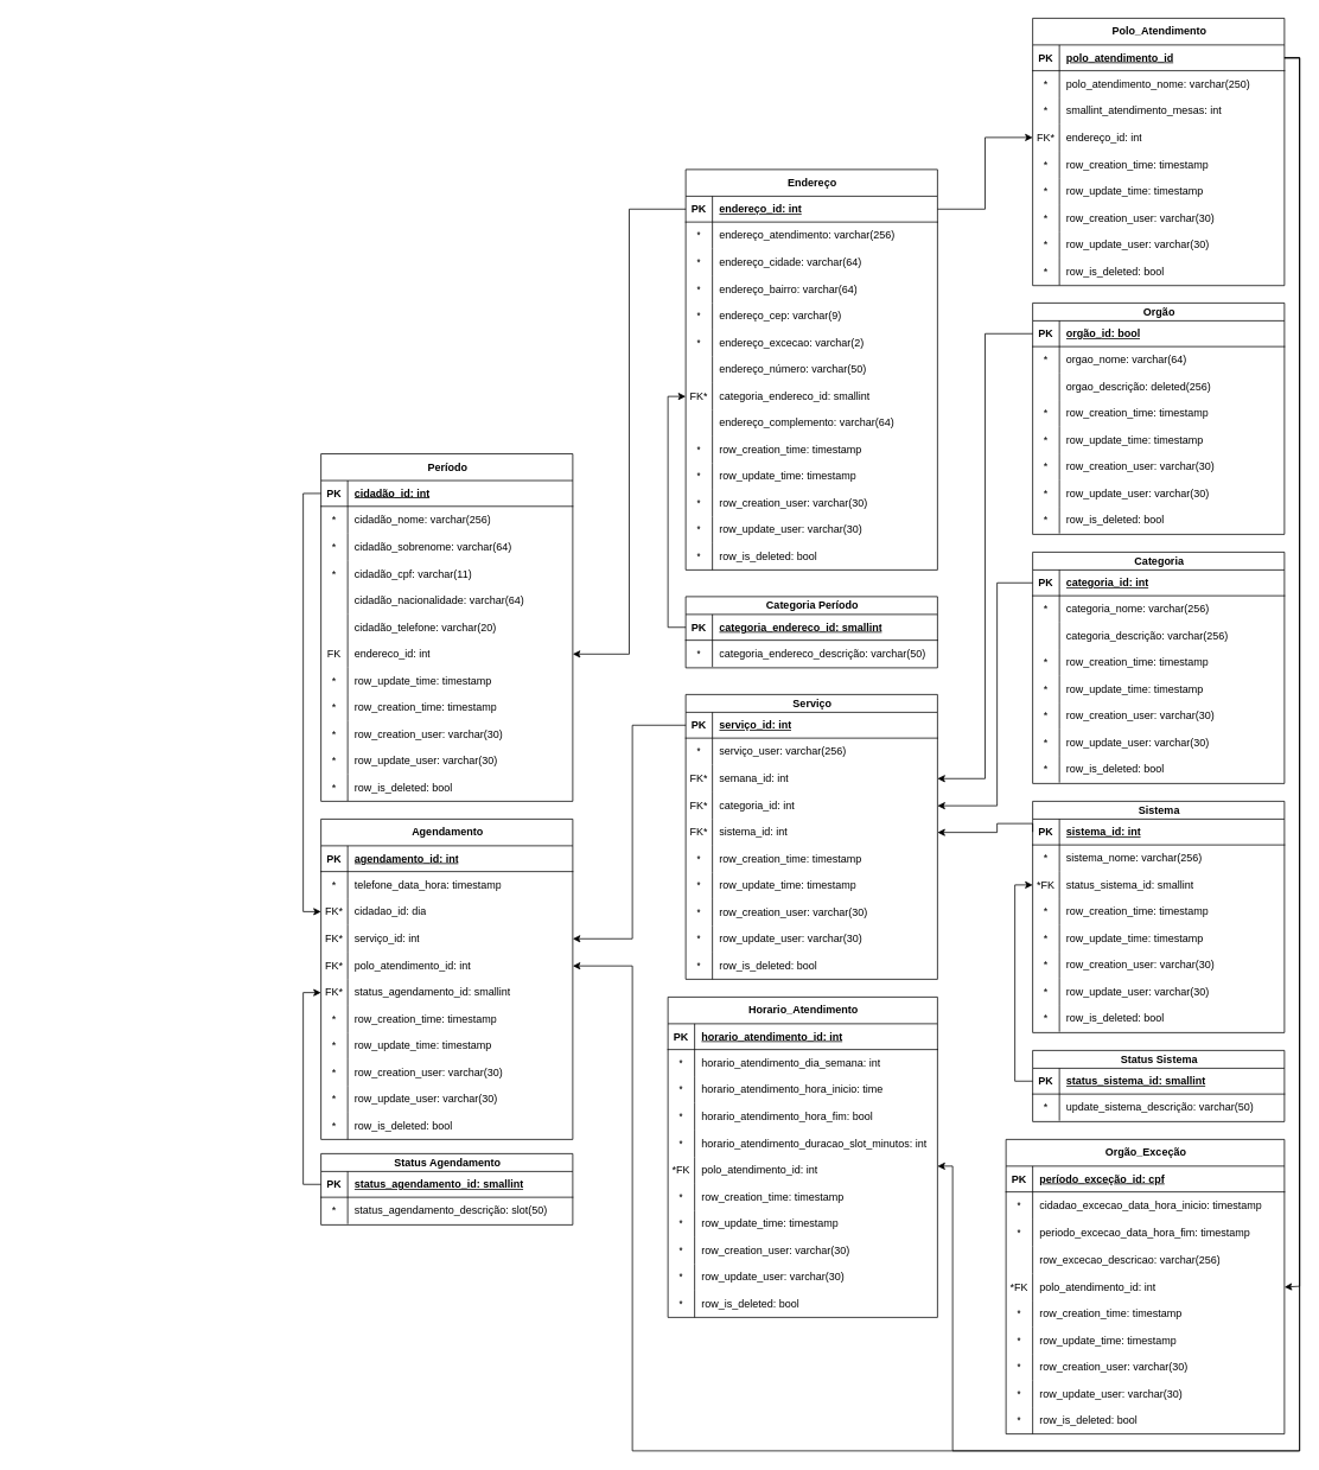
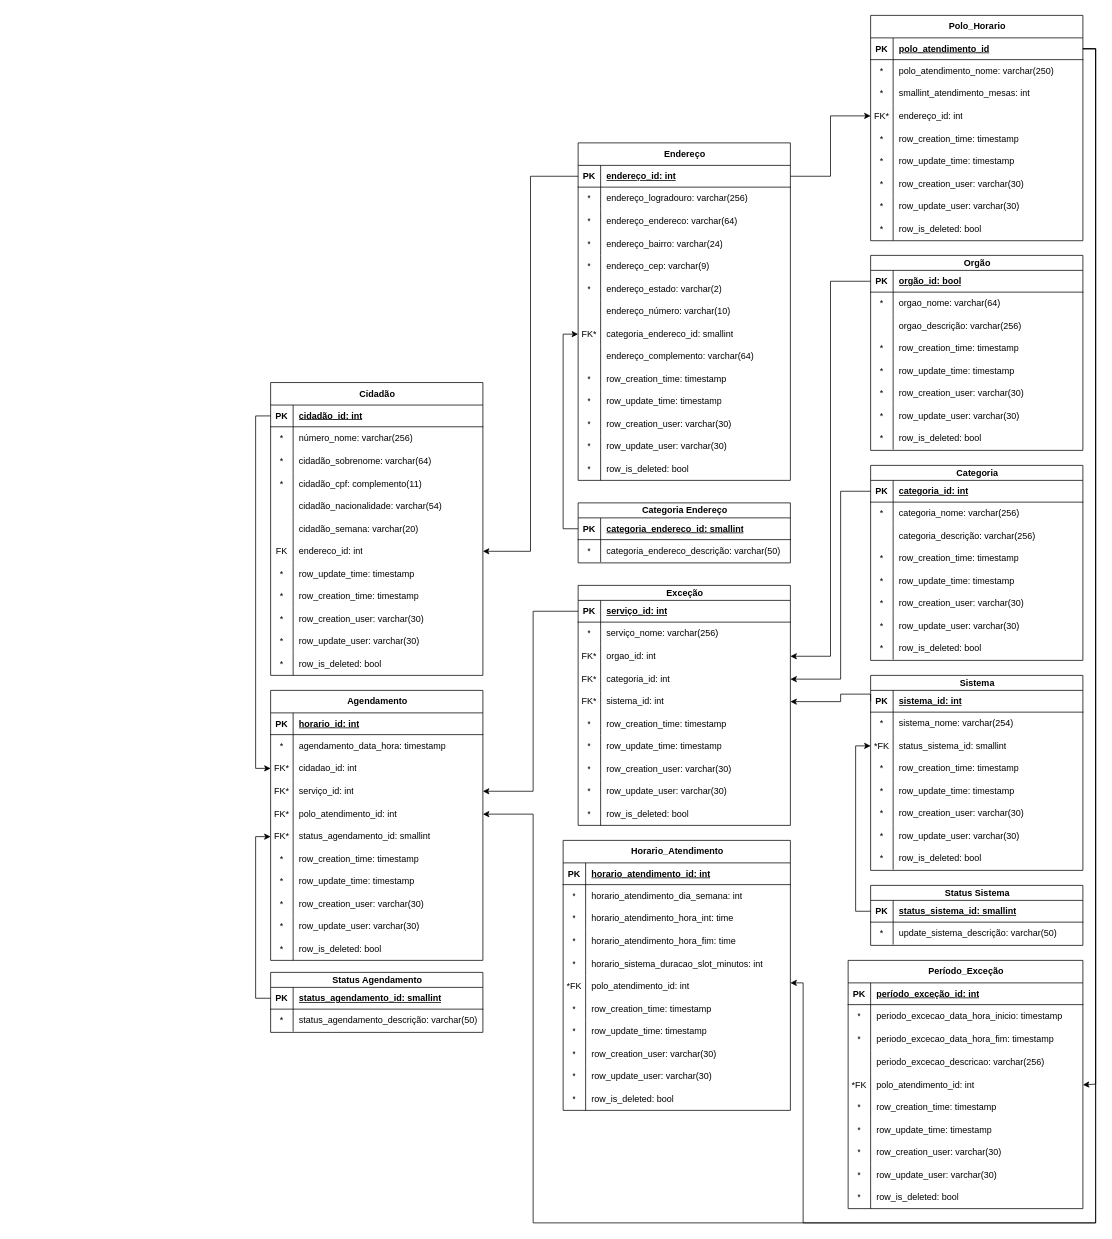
- <mxCell id="39" value="Polo_Atendimento" style="shape=table;startSize=30;container=1;collapsible=1;childLayout=tableLayout;fixedRows=1;rowLines=0;fontStyle=1;align=center;resizeLast=1;html=1;swimlaneLine=1;" parent="1" vertex="1"><mxGeometry x="1160" y="20" width="283" height="300.44" as="geometry" /></mxCell>
+ <mxCell id="39" value="Polo_Horario" style="shape=table;startSize=30;container=1;collapsible=1;childLayout=tableLayout;fixedRows=1;rowLines=0;fontStyle=1;align=center;resizeLast=1;html=1;swimlaneLine=1;" parent="1" vertex="1"><mxGeometry x="1160" y="20" width="283" height="300.44" as="geometry" /></mxCell>
- <mxCell id="104" value="endereço_atendimento: varchar(256)" style="shape=partialRectangle;connectable=0;fillColor=none;top=0;left=0;bottom=0;right=0;align=left;spacingLeft=6;overflow=hidden;whiteSpace=wrap;html=1;fontStyle=0;swimlaneLine=1;" parent="102" vertex="1"><mxGeometry x="30" width="253" height="30" as="geometry"><mxRectangle width="253" height="30" as="alternateBounds" /></mxGeometry></mxCell>
+ <mxCell id="104" value="endereço_logradouro: varchar(256)" style="shape=partialRectangle;connectable=0;fillColor=none;top=0;left=0;bottom=0;right=0;align=left;spacingLeft=6;overflow=hidden;whiteSpace=wrap;html=1;fontStyle=0;swimlaneLine=1;" parent="102" vertex="1"><mxGeometry x="30" width="253" height="30" as="geometry"><mxRectangle width="253" height="30" as="alternateBounds" /></mxGeometry></mxCell>
- <mxCell id="107" value="endereço_cidade: varchar(64)" style="shape=partialRectangle;connectable=0;fillColor=none;top=0;left=0;bottom=0;right=0;align=left;spacingLeft=6;overflow=hidden;whiteSpace=wrap;html=1;fontStyle=0;swimlaneLine=1;" parent="105" vertex="1"><mxGeometry x="30" width="253" height="30" as="geometry"><mxRectangle width="253" height="30" as="alternateBounds" /></mxGeometry></mxCell>
+ <mxCell id="107" value="endereço_endereco: varchar(64)" style="shape=partialRectangle;connectable=0;fillColor=none;top=0;left=0;bottom=0;right=0;align=left;spacingLeft=6;overflow=hidden;whiteSpace=wrap;html=1;fontStyle=0;swimlaneLine=1;" parent="105" vertex="1"><mxGeometry x="30" width="253" height="30" as="geometry"><mxRectangle width="253" height="30" as="alternateBounds" /></mxGeometry></mxCell>
- <mxCell id="110" value="endereço_bairro: varchar(64)" style="shape=partialRectangle;connectable=0;fillColor=none;top=0;left=0;bottom=0;right=0;align=left;spacingLeft=6;overflow=hidden;whiteSpace=wrap;html=1;fontStyle=0;swimlaneLine=1;" parent="108" vertex="1"><mxGeometry x="30" width="253" height="31" as="geometry"><mxRectangle width="253" height="31" as="alternateBounds" /></mxGeometry></mxCell>
+ <mxCell id="110" value="endereço_bairro: varchar(24)" style="shape=partialRectangle;connectable=0;fillColor=none;top=0;left=0;bottom=0;right=0;align=left;spacingLeft=6;overflow=hidden;whiteSpace=wrap;html=1;fontStyle=0;swimlaneLine=1;" parent="108" vertex="1"><mxGeometry x="30" width="253" height="31" as="geometry"><mxRectangle width="253" height="31" as="alternateBounds" /></mxGeometry></mxCell>
- <mxCell id="116" value="&lt;span style=&quot;color: rgb(0, 0, 0); font-family: Helvetica; font-size: 12px; font-style: normal; font-variant-ligatures: normal; font-variant-caps: normal; font-weight: 400; letter-spacing: normal; orphans: 2; text-align: left; text-indent: 0px; text-transform: none; widows: 2; word-spacing: 0px; -webkit-text-stroke-width: 0px; white-space: normal; text-decoration-thickness: initial; text-decoration-style: initial; text-decoration-color: initial; float: none; display: inline !important;&quot;&gt;&lt;span&gt;endereço_&lt;/span&gt;excecao: varchar(2)&lt;/span&gt;" style="shape=partialRectangle;connectable=0;fillColor=none;top=0;left=0;bottom=0;right=0;align=left;spacingLeft=6;overflow=hidden;whiteSpace=wrap;html=1;fontStyle=0;swimlaneLine=1;" parent="114" vertex="1"><mxGeometry x="30" width="253" height="30" as="geometry"><mxRectangle width="253" height="30" as="alternateBounds" /></mxGeometry></mxCell>
+ <mxCell id="116" value="&lt;span style=&quot;color: rgb(0, 0, 0); font-family: Helvetica; font-size: 12px; font-style: normal; font-variant-ligatures: normal; font-variant-caps: normal; font-weight: 400; letter-spacing: normal; orphans: 2; text-align: left; text-indent: 0px; text-transform: none; widows: 2; word-spacing: 0px; -webkit-text-stroke-width: 0px; white-space: normal; text-decoration-thickness: initial; text-decoration-style: initial; text-decoration-color: initial; float: none; display: inline !important;&quot;&gt;&lt;span&gt;endereço_&lt;/span&gt;estado: varchar(2)&lt;/span&gt;" style="shape=partialRectangle;connectable=0;fillColor=none;top=0;left=0;bottom=0;right=0;align=left;spacingLeft=6;overflow=hidden;whiteSpace=wrap;html=1;fontStyle=0;swimlaneLine=1;" parent="114" vertex="1"><mxGeometry x="30" width="253" height="30" as="geometry"><mxRectangle width="253" height="30" as="alternateBounds" /></mxGeometry></mxCell>
- <mxCell id="119" value="endereço_número: varchar(50)" style="shape=partialRectangle;connectable=0;fillColor=none;top=0;left=0;bottom=0;right=0;align=left;spacingLeft=6;overflow=hidden;whiteSpace=wrap;html=1;fontStyle=0;swimlaneLine=1;" parent="117" vertex="1"><mxGeometry x="30" width="253" height="30" as="geometry"><mxRectangle width="253" height="30" as="alternateBounds" /></mxGeometry></mxCell>
+ <mxCell id="119" value="endereço_número: varchar(10)" style="shape=partialRectangle;connectable=0;fillColor=none;top=0;left=0;bottom=0;right=0;align=left;spacingLeft=6;overflow=hidden;whiteSpace=wrap;html=1;fontStyle=0;swimlaneLine=1;" parent="117" vertex="1"><mxGeometry x="30" width="253" height="30" as="geometry"><mxRectangle width="253" height="30" as="alternateBounds" /></mxGeometry></mxCell>
- <mxCell id="313" value="orgao_descrição: deleted(256)" style="shape=partialRectangle;connectable=0;fillColor=none;top=0;left=0;bottom=0;right=0;align=left;spacingLeft=6;overflow=hidden;whiteSpace=wrap;html=1;fontStyle=0;swimlaneLine=1;" parent="311" vertex="1"><mxGeometry x="30" width="253" height="30" as="geometry"><mxRectangle width="253" height="30" as="alternateBounds" /></mxGeometry></mxCell>
+ <mxCell id="313" value="orgao_descrição: varchar(256)" style="shape=partialRectangle;connectable=0;fillColor=none;top=0;left=0;bottom=0;right=0;align=left;spacingLeft=6;overflow=hidden;whiteSpace=wrap;html=1;fontStyle=0;swimlaneLine=1;" parent="311" vertex="1"><mxGeometry x="30" width="253" height="30" as="geometry"><mxRectangle width="253" height="30" as="alternateBounds" /></mxGeometry></mxCell>
- <mxCell id="2" value="Período" style="shape=table;startSize=30;container=1;collapsible=1;childLayout=tableLayout;fixedRows=1;rowLines=0;fontStyle=1;align=center;resizeLast=1;html=1;swimlaneLine=1;" parent="1" vertex="1"><mxGeometry x="360" y="509.56" width="283" height="390.44" as="geometry" /></mxCell>
+ <mxCell id="2" value="Cidadão" style="shape=table;startSize=30;container=1;collapsible=1;childLayout=tableLayout;fixedRows=1;rowLines=0;fontStyle=1;align=center;resizeLast=1;html=1;swimlaneLine=1;" parent="1" vertex="1"><mxGeometry x="360" y="509.56" width="283" height="390.44" as="geometry" /></mxCell>
- <mxCell id="8" value="cidadão_nome: varchar(256)" style="shape=partialRectangle;connectable=0;fillColor=none;top=0;left=0;bottom=0;right=0;align=left;spacingLeft=6;overflow=hidden;whiteSpace=wrap;html=1;fontStyle=0;swimlaneLine=1;" parent="6" vertex="1"><mxGeometry x="30" width="253" height="30" as="geometry"><mxRectangle width="253" height="30" as="alternateBounds" /></mxGeometry></mxCell>
+ <mxCell id="8" value="número_nome: varchar(256)" style="shape=partialRectangle;connectable=0;fillColor=none;top=0;left=0;bottom=0;right=0;align=left;spacingLeft=6;overflow=hidden;whiteSpace=wrap;html=1;fontStyle=0;swimlaneLine=1;" parent="6" vertex="1"><mxGeometry x="30" width="253" height="30" as="geometry"><mxRectangle width="253" height="30" as="alternateBounds" /></mxGeometry></mxCell>
- <mxCell id="14" value="cidadão_cpf: varchar(11)" style="shape=partialRectangle;connectable=0;fillColor=none;top=0;left=0;bottom=0;right=0;align=left;spacingLeft=6;overflow=hidden;whiteSpace=wrap;html=1;fontStyle=0;swimlaneLine=1;" parent="12" vertex="1"><mxGeometry x="30" width="253" height="30" as="geometry"><mxRectangle width="253" height="30" as="alternateBounds" /></mxGeometry></mxCell>
+ <mxCell id="14" value="cidadão_cpf: complemento(11)" style="shape=partialRectangle;connectable=0;fillColor=none;top=0;left=0;bottom=0;right=0;align=left;spacingLeft=6;overflow=hidden;whiteSpace=wrap;html=1;fontStyle=0;swimlaneLine=1;" parent="12" vertex="1"><mxGeometry x="30" width="253" height="30" as="geometry"><mxRectangle width="253" height="30" as="alternateBounds" /></mxGeometry></mxCell>
- <mxCell id="17" value="cidadão_nacionalidade: varchar(64)" style="shape=partialRectangle;connectable=0;fillColor=none;top=0;left=0;bottom=0;right=0;align=left;spacingLeft=6;overflow=hidden;whiteSpace=wrap;html=1;fontStyle=0;swimlaneLine=1;" parent="15" vertex="1"><mxGeometry x="30" width="253" height="30" as="geometry"><mxRectangle width="253" height="30" as="alternateBounds" /></mxGeometry></mxCell>
+ <mxCell id="17" value="cidadão_nacionalidade: varchar(54)" style="shape=partialRectangle;connectable=0;fillColor=none;top=0;left=0;bottom=0;right=0;align=left;spacingLeft=6;overflow=hidden;whiteSpace=wrap;html=1;fontStyle=0;swimlaneLine=1;" parent="15" vertex="1"><mxGeometry x="30" width="253" height="30" as="geometry"><mxRectangle width="253" height="30" as="alternateBounds" /></mxGeometry></mxCell>
- <mxCell id="271" value="Categoria Período" style="shape=table;startSize=20;container=1;collapsible=1;childLayout=tableLayout;fixedRows=1;rowLines=0;fontStyle=1;align=center;resizeLast=1;html=1;swimlaneLine=1;" vertex="1" parent="1"><mxGeometry x="770" y="670" width="283" height="80" as="geometry" /></mxCell>
+ <mxCell id="271" value="Categoria Endereço" style="shape=table;startSize=20;container=1;collapsible=1;childLayout=tableLayout;fixedRows=1;rowLines=0;fontStyle=1;align=center;resizeLast=1;html=1;swimlaneLine=1;" vertex="1" parent="1"><mxGeometry x="770" y="670" width="283" height="80" as="geometry" /></mxCell>
- <mxCell id="20" value="&lt;span style=&quot;background-color: rgb(255, 255, 255);&quot;&gt;cidadão_telefone: varchar(20)&lt;/span&gt;" style="shape=partialRectangle;connectable=0;fillColor=none;top=0;left=0;bottom=0;right=0;align=left;spacingLeft=6;overflow=hidden;whiteSpace=wrap;html=1;fontStyle=0;swimlaneLine=1;" parent="18" vertex="1"><mxGeometry x="30" width="253" height="30" as="geometry"><mxRectangle width="253" height="30" as="alternateBounds" /></mxGeometry></mxCell>
+ <mxCell id="20" value="&lt;span style=&quot;background-color: rgb(255, 255, 255);&quot;&gt;cidadão_semana: varchar(20)&lt;/span&gt;" style="shape=partialRectangle;connectable=0;fillColor=none;top=0;left=0;bottom=0;right=0;align=left;spacingLeft=6;overflow=hidden;whiteSpace=wrap;html=1;fontStyle=0;swimlaneLine=1;" parent="18" vertex="1"><mxGeometry x="30" width="253" height="30" as="geometry"><mxRectangle width="253" height="30" as="alternateBounds" /></mxGeometry></mxCell>
- <mxCell id="67" value="Serviço" style="shape=table;startSize=20;container=1;collapsible=1;childLayout=tableLayout;fixedRows=1;rowLines=0;fontStyle=1;align=center;resizeLast=1;html=1;swimlaneLine=1;" parent="1" vertex="1"><mxGeometry x="770" y="780" width="283" height="320" as="geometry" /></mxCell>
+ <mxCell id="67" value="Exceção" style="shape=table;startSize=20;container=1;collapsible=1;childLayout=tableLayout;fixedRows=1;rowLines=0;fontStyle=1;align=center;resizeLast=1;html=1;swimlaneLine=1;" parent="1" vertex="1"><mxGeometry x="770" y="780" width="283" height="320" as="geometry" /></mxCell>
- <mxCell id="73" value="serviço_user: varchar(256)" style="shape=partialRectangle;connectable=0;fillColor=none;top=0;left=0;bottom=0;right=0;align=left;spacingLeft=6;overflow=hidden;whiteSpace=wrap;html=1;fontStyle=0;swimlaneLine=1;" parent="71" vertex="1"><mxGeometry x="30" width="253" height="30" as="geometry"><mxRectangle width="253" height="30" as="alternateBounds" /></mxGeometry></mxCell>
+ <mxCell id="73" value="serviço_nome: varchar(256)" style="shape=partialRectangle;connectable=0;fillColor=none;top=0;left=0;bottom=0;right=0;align=left;spacingLeft=6;overflow=hidden;whiteSpace=wrap;html=1;fontStyle=0;swimlaneLine=1;" parent="71" vertex="1"><mxGeometry x="30" width="253" height="30" as="geometry"><mxRectangle width="253" height="30" as="alternateBounds" /></mxGeometry></mxCell>
- <mxCell id="76" value="semana_id: int" style="shape=partialRectangle;connectable=0;fillColor=none;top=0;left=0;bottom=0;right=0;align=left;spacingLeft=6;overflow=hidden;whiteSpace=wrap;html=1;fontStyle=0;swimlaneLine=1;" parent="74" vertex="1"><mxGeometry x="30" width="253" height="31" as="geometry"><mxRectangle width="253" height="31" as="alternateBounds" /></mxGeometry></mxCell>
+ <mxCell id="76" value="orgao_id: int" style="shape=partialRectangle;connectable=0;fillColor=none;top=0;left=0;bottom=0;right=0;align=left;spacingLeft=6;overflow=hidden;whiteSpace=wrap;html=1;fontStyle=0;swimlaneLine=1;" parent="74" vertex="1"><mxGeometry x="30" width="253" height="31" as="geometry"><mxRectangle width="253" height="31" as="alternateBounds" /></mxGeometry></mxCell>
- <mxCell id="285" value="sistema_nome: varchar(256)" style="shape=partialRectangle;connectable=0;fillColor=none;top=0;left=0;bottom=0;right=0;align=left;spacingLeft=6;overflow=hidden;whiteSpace=wrap;html=1;fontStyle=0;swimlaneLine=1;" parent="283" vertex="1"><mxGeometry x="30" width="253" height="30" as="geometry"><mxRectangle width="253" height="30" as="alternateBounds" /></mxGeometry></mxCell>
+ <mxCell id="285" value="sistema_nome: varchar(254)" style="shape=partialRectangle;connectable=0;fillColor=none;top=0;left=0;bottom=0;right=0;align=left;spacingLeft=6;overflow=hidden;whiteSpace=wrap;html=1;fontStyle=0;swimlaneLine=1;" parent="283" vertex="1"><mxGeometry x="30" width="253" height="30" as="geometry"><mxRectangle width="253" height="30" as="alternateBounds" /></mxGeometry></mxCell>
- <mxCell id="215" value="agendamento_id: int" style="shape=partialRectangle;connectable=0;fillColor=none;top=0;left=0;bottom=0;right=0;align=left;spacingLeft=6;fontStyle=5;overflow=hidden;whiteSpace=wrap;html=1;swimlaneLine=1;" parent="213" vertex="1"><mxGeometry x="30" width="253" height="29" as="geometry"><mxRectangle width="253" height="29" as="alternateBounds" /></mxGeometry></mxCell>
+ <mxCell id="215" value="horario_id: int" style="shape=partialRectangle;connectable=0;fillColor=none;top=0;left=0;bottom=0;right=0;align=left;spacingLeft=6;fontStyle=5;overflow=hidden;whiteSpace=wrap;html=1;swimlaneLine=1;" parent="213" vertex="1"><mxGeometry x="30" width="253" height="29" as="geometry"><mxRectangle width="253" height="29" as="alternateBounds" /></mxGeometry></mxCell>
- <mxCell id="218" value="telefone_data_hora: timestamp" style="shape=partialRectangle;connectable=0;fillColor=none;top=0;left=0;bottom=0;right=0;align=left;spacingLeft=6;overflow=hidden;whiteSpace=wrap;html=1;fontStyle=0;swimlaneLine=1;" parent="216" vertex="1"><mxGeometry x="30" width="253" height="30" as="geometry"><mxRectangle width="253" height="30" as="alternateBounds" /></mxGeometry></mxCell>
+ <mxCell id="218" value="agendamento_data_hora: timestamp" style="shape=partialRectangle;connectable=0;fillColor=none;top=0;left=0;bottom=0;right=0;align=left;spacingLeft=6;overflow=hidden;whiteSpace=wrap;html=1;fontStyle=0;swimlaneLine=1;" parent="216" vertex="1"><mxGeometry x="30" width="253" height="30" as="geometry"><mxRectangle width="253" height="30" as="alternateBounds" /></mxGeometry></mxCell>
- <mxCell id="221" value="cidadao_id: dia" style="shape=partialRectangle;connectable=0;fillColor=none;top=0;left=0;bottom=0;right=0;align=left;spacingLeft=6;overflow=hidden;whiteSpace=wrap;html=1;fontStyle=0;swimlaneLine=1;" parent="219" vertex="1"><mxGeometry x="30" width="253" height="30" as="geometry"><mxRectangle width="253" height="30" as="alternateBounds" /></mxGeometry></mxCell>
+ <mxCell id="221" value="cidadao_id: int" style="shape=partialRectangle;connectable=0;fillColor=none;top=0;left=0;bottom=0;right=0;align=left;spacingLeft=6;overflow=hidden;whiteSpace=wrap;html=1;fontStyle=0;swimlaneLine=1;" parent="219" vertex="1"><mxGeometry x="30" width="253" height="30" as="geometry"><mxRectangle width="253" height="30" as="alternateBounds" /></mxGeometry></mxCell>
- <mxCell id="155" value="horario_atendimento_hora_inicio: time" style="shape=partialRectangle;connectable=0;fillColor=none;top=0;left=0;bottom=0;right=0;align=left;spacingLeft=6;overflow=hidden;whiteSpace=wrap;html=1;fontStyle=0;swimlaneLine=1;" parent="153" vertex="1"><mxGeometry x="30" width="273" height="30" as="geometry"><mxRectangle width="273" height="30" as="alternateBounds" /></mxGeometry></mxCell>
+ <mxCell id="155" value="horario_atendimento_hora_int: time" style="shape=partialRectangle;connectable=0;fillColor=none;top=0;left=0;bottom=0;right=0;align=left;spacingLeft=6;overflow=hidden;whiteSpace=wrap;html=1;fontStyle=0;swimlaneLine=1;" parent="153" vertex="1"><mxGeometry x="30" width="273" height="30" as="geometry"><mxRectangle width="273" height="30" as="alternateBounds" /></mxGeometry></mxCell>
- <mxCell id="158" value="horario_atendimento_hora_fim: bool" style="shape=partialRectangle;connectable=0;fillColor=none;top=0;left=0;bottom=0;right=0;align=left;spacingLeft=6;overflow=hidden;whiteSpace=wrap;html=1;fontStyle=0;swimlaneLine=1;" parent="156" vertex="1"><mxGeometry x="30" width="273" height="31" as="geometry"><mxRectangle width="273" height="31" as="alternateBounds" /></mxGeometry></mxCell>
+ <mxCell id="158" value="horario_atendimento_hora_fim: time" style="shape=partialRectangle;connectable=0;fillColor=none;top=0;left=0;bottom=0;right=0;align=left;spacingLeft=6;overflow=hidden;whiteSpace=wrap;html=1;fontStyle=0;swimlaneLine=1;" parent="156" vertex="1"><mxGeometry x="30" width="273" height="31" as="geometry"><mxRectangle width="273" height="31" as="alternateBounds" /></mxGeometry></mxCell>
- <mxCell id="161" value="horario_atendimento_duracao_slot_minutos: int" style="shape=partialRectangle;connectable=0;fillColor=none;top=0;left=0;bottom=0;right=0;align=left;spacingLeft=6;overflow=hidden;whiteSpace=wrap;html=1;fontStyle=0;swimlaneLine=1;" parent="159" vertex="1"><mxGeometry x="30" width="273" height="30" as="geometry"><mxRectangle width="273" height="30" as="alternateBounds" /></mxGeometry></mxCell>
+ <mxCell id="161" value="horario_sistema_duracao_slot_minutos: int" style="shape=partialRectangle;connectable=0;fillColor=none;top=0;left=0;bottom=0;right=0;align=left;spacingLeft=6;overflow=hidden;whiteSpace=wrap;html=1;fontStyle=0;swimlaneLine=1;" parent="159" vertex="1"><mxGeometry x="30" width="273" height="30" as="geometry"><mxRectangle width="273" height="30" as="alternateBounds" /></mxGeometry></mxCell>
- <mxCell id="180" value="Orgão_Exceção" style="shape=table;startSize=30;container=1;collapsible=1;childLayout=tableLayout;fixedRows=1;rowLines=0;fontStyle=1;align=center;resizeLast=1;html=1;swimlaneLine=1;" parent="1" vertex="1"><mxGeometry x="1130" y="1280" width="313" height="331" as="geometry" /></mxCell>
+ <mxCell id="180" value="Período_Exceção" style="shape=table;startSize=30;container=1;collapsible=1;childLayout=tableLayout;fixedRows=1;rowLines=0;fontStyle=1;align=center;resizeLast=1;html=1;swimlaneLine=1;" parent="1" vertex="1"><mxGeometry x="1130" y="1280" width="313" height="331" as="geometry" /></mxCell>
- <mxCell id="183" value="período_exceç&lt;span style=&quot;background-color: transparent; color: light-dark(rgb(0, 0, 0), rgb(255, 255, 255));&quot;&gt;ão_id: cpf&lt;/span&gt;" style="shape=partialRectangle;connectable=0;fillColor=none;top=0;left=0;bottom=0;right=0;align=left;spacingLeft=6;fontStyle=5;overflow=hidden;whiteSpace=wrap;html=1;swimlaneLine=1;" parent="181" vertex="1"><mxGeometry x="30" width="283" height="29" as="geometry"><mxRectangle width="283" height="29" as="alternateBounds" /></mxGeometry></mxCell>
+ <mxCell id="183" value="período_exceç&lt;span style=&quot;background-color: transparent; color: light-dark(rgb(0, 0, 0), rgb(255, 255, 255));&quot;&gt;ão_id: int&lt;/span&gt;" style="shape=partialRectangle;connectable=0;fillColor=none;top=0;left=0;bottom=0;right=0;align=left;spacingLeft=6;fontStyle=5;overflow=hidden;whiteSpace=wrap;html=1;swimlaneLine=1;" parent="181" vertex="1"><mxGeometry x="30" width="283" height="29" as="geometry"><mxRectangle width="283" height="29" as="alternateBounds" /></mxGeometry></mxCell>
- <mxCell id="186" value="cidadao_excecao_data_hora_inicio: timestamp" style="shape=partialRectangle;connectable=0;fillColor=none;top=0;left=0;bottom=0;right=0;align=left;spacingLeft=6;overflow=hidden;whiteSpace=wrap;html=1;fontStyle=0;swimlaneLine=1;" parent="184" vertex="1"><mxGeometry x="30" width="283" height="30" as="geometry"><mxRectangle width="283" height="30" as="alternateBounds" /></mxGeometry></mxCell>
+ <mxCell id="186" value="periodo_excecao_data_hora_inicio: timestamp" style="shape=partialRectangle;connectable=0;fillColor=none;top=0;left=0;bottom=0;right=0;align=left;spacingLeft=6;overflow=hidden;whiteSpace=wrap;html=1;fontStyle=0;swimlaneLine=1;" parent="184" vertex="1"><mxGeometry x="30" width="283" height="30" as="geometry"><mxRectangle width="283" height="30" as="alternateBounds" /></mxGeometry></mxCell>
- <mxCell id="256" value="status_agendamento_descrição: slot(50)" style="shape=partialRectangle;connectable=0;fillColor=none;top=0;left=0;bottom=0;right=0;align=left;spacingLeft=6;overflow=hidden;whiteSpace=wrap;html=1;fontStyle=0;swimlaneLine=1;" vertex="1" parent="254"><mxGeometry x="30" width="253" height="30" as="geometry"><mxRectangle width="253" height="30" as="alternateBounds" /></mxGeometry></mxCell>
+ <mxCell id="256" value="status_agendamento_descrição: varchar(50)" style="shape=partialRectangle;connectable=0;fillColor=none;top=0;left=0;bottom=0;right=0;align=left;spacingLeft=6;overflow=hidden;whiteSpace=wrap;html=1;fontStyle=0;swimlaneLine=1;" vertex="1" parent="254"><mxGeometry x="30" width="253" height="30" as="geometry"><mxRectangle width="253" height="30" as="alternateBounds" /></mxGeometry></mxCell>
- <mxCell id="192" value="row_excecao_descricao: varchar(256)" style="shape=partialRectangle;connectable=0;fillColor=none;top=0;left=0;bottom=0;right=0;align=left;spacingLeft=6;overflow=hidden;whiteSpace=wrap;html=1;fontStyle=0;swimlaneLine=1;" parent="190" vertex="1"><mxGeometry x="30" width="283" height="31" as="geometry"><mxRectangle width="283" height="31" as="alternateBounds" /></mxGeometry></mxCell>
+ <mxCell id="192" value="periodo_excecao_descricao: varchar(256)" style="shape=partialRectangle;connectable=0;fillColor=none;top=0;left=0;bottom=0;right=0;align=left;spacingLeft=6;overflow=hidden;whiteSpace=wrap;html=1;fontStyle=0;swimlaneLine=1;" parent="190" vertex="1"><mxGeometry x="30" width="283" height="31" as="geometry"><mxRectangle width="283" height="31" as="alternateBounds" /></mxGeometry></mxCell>
